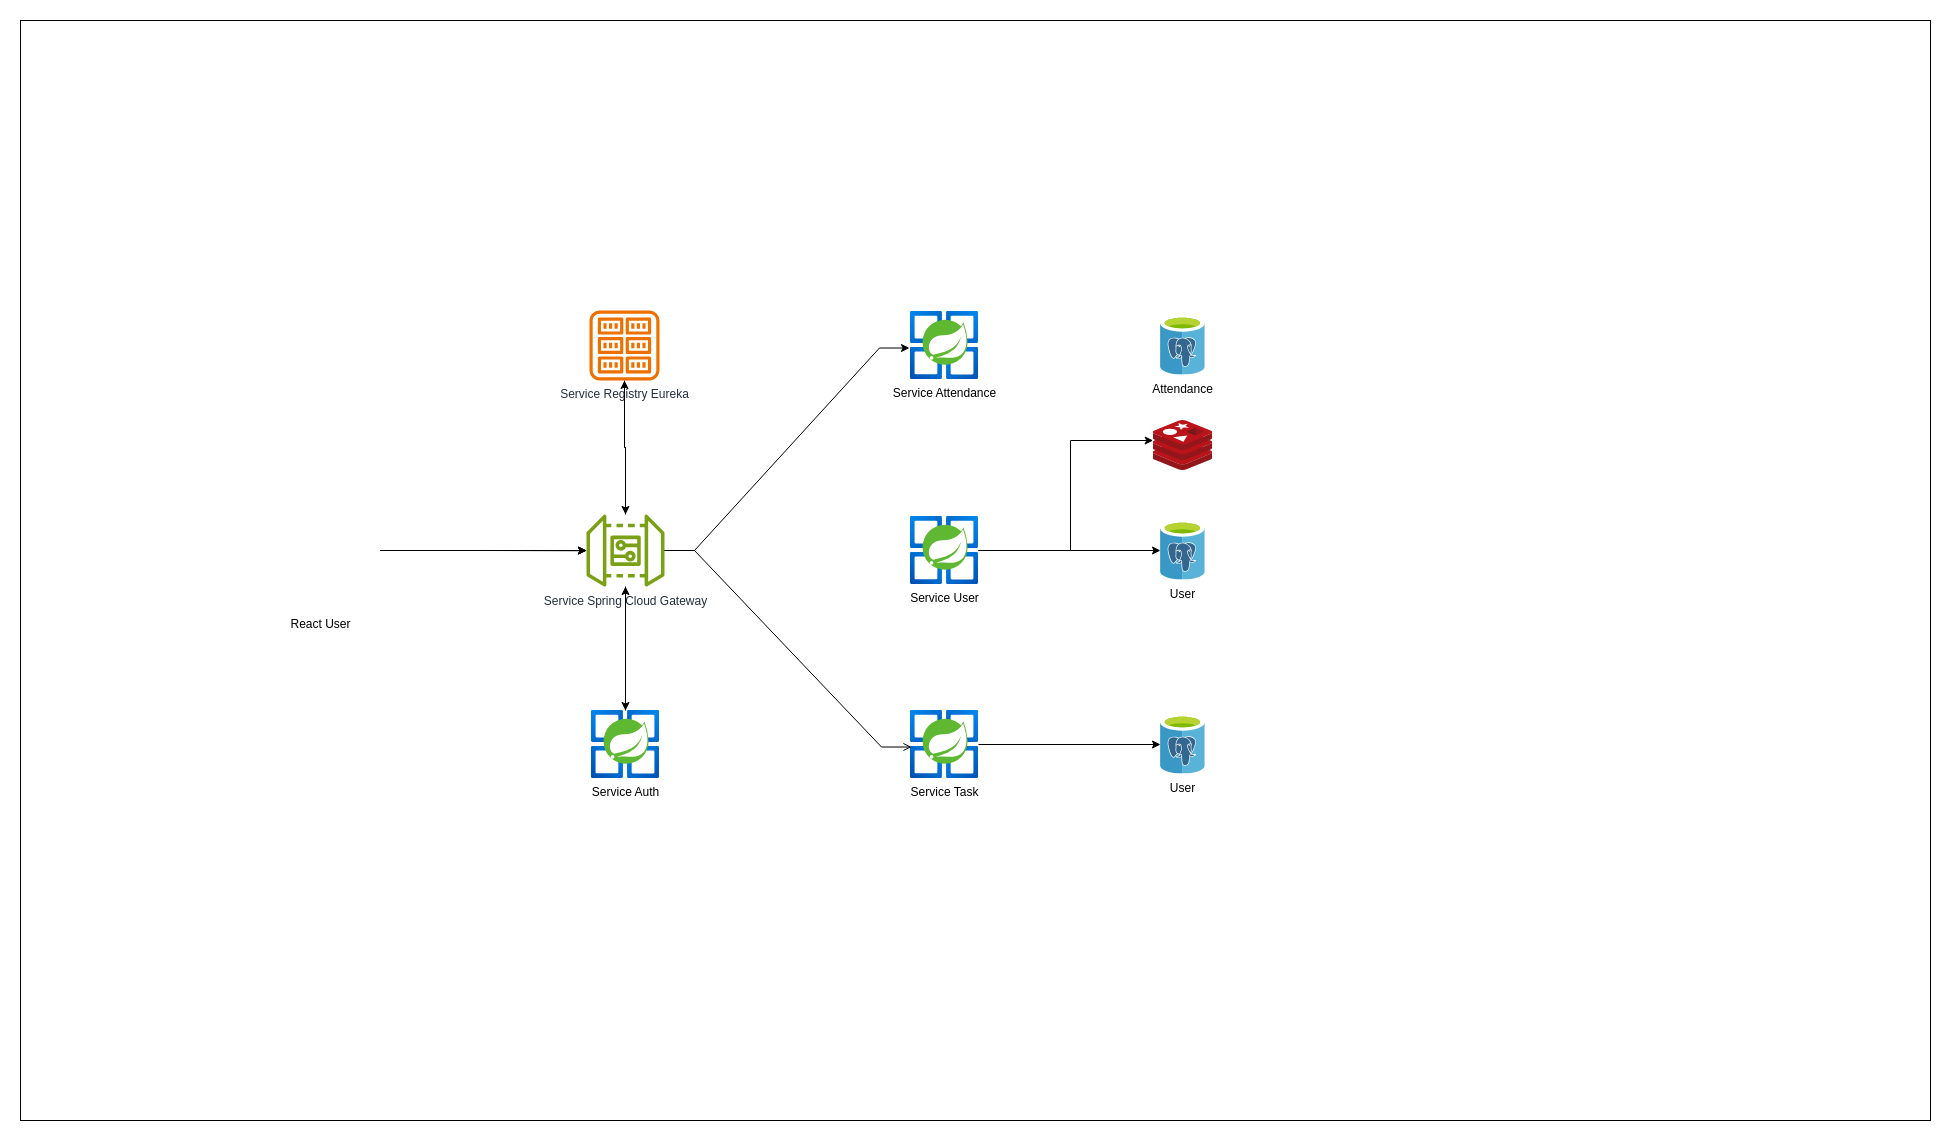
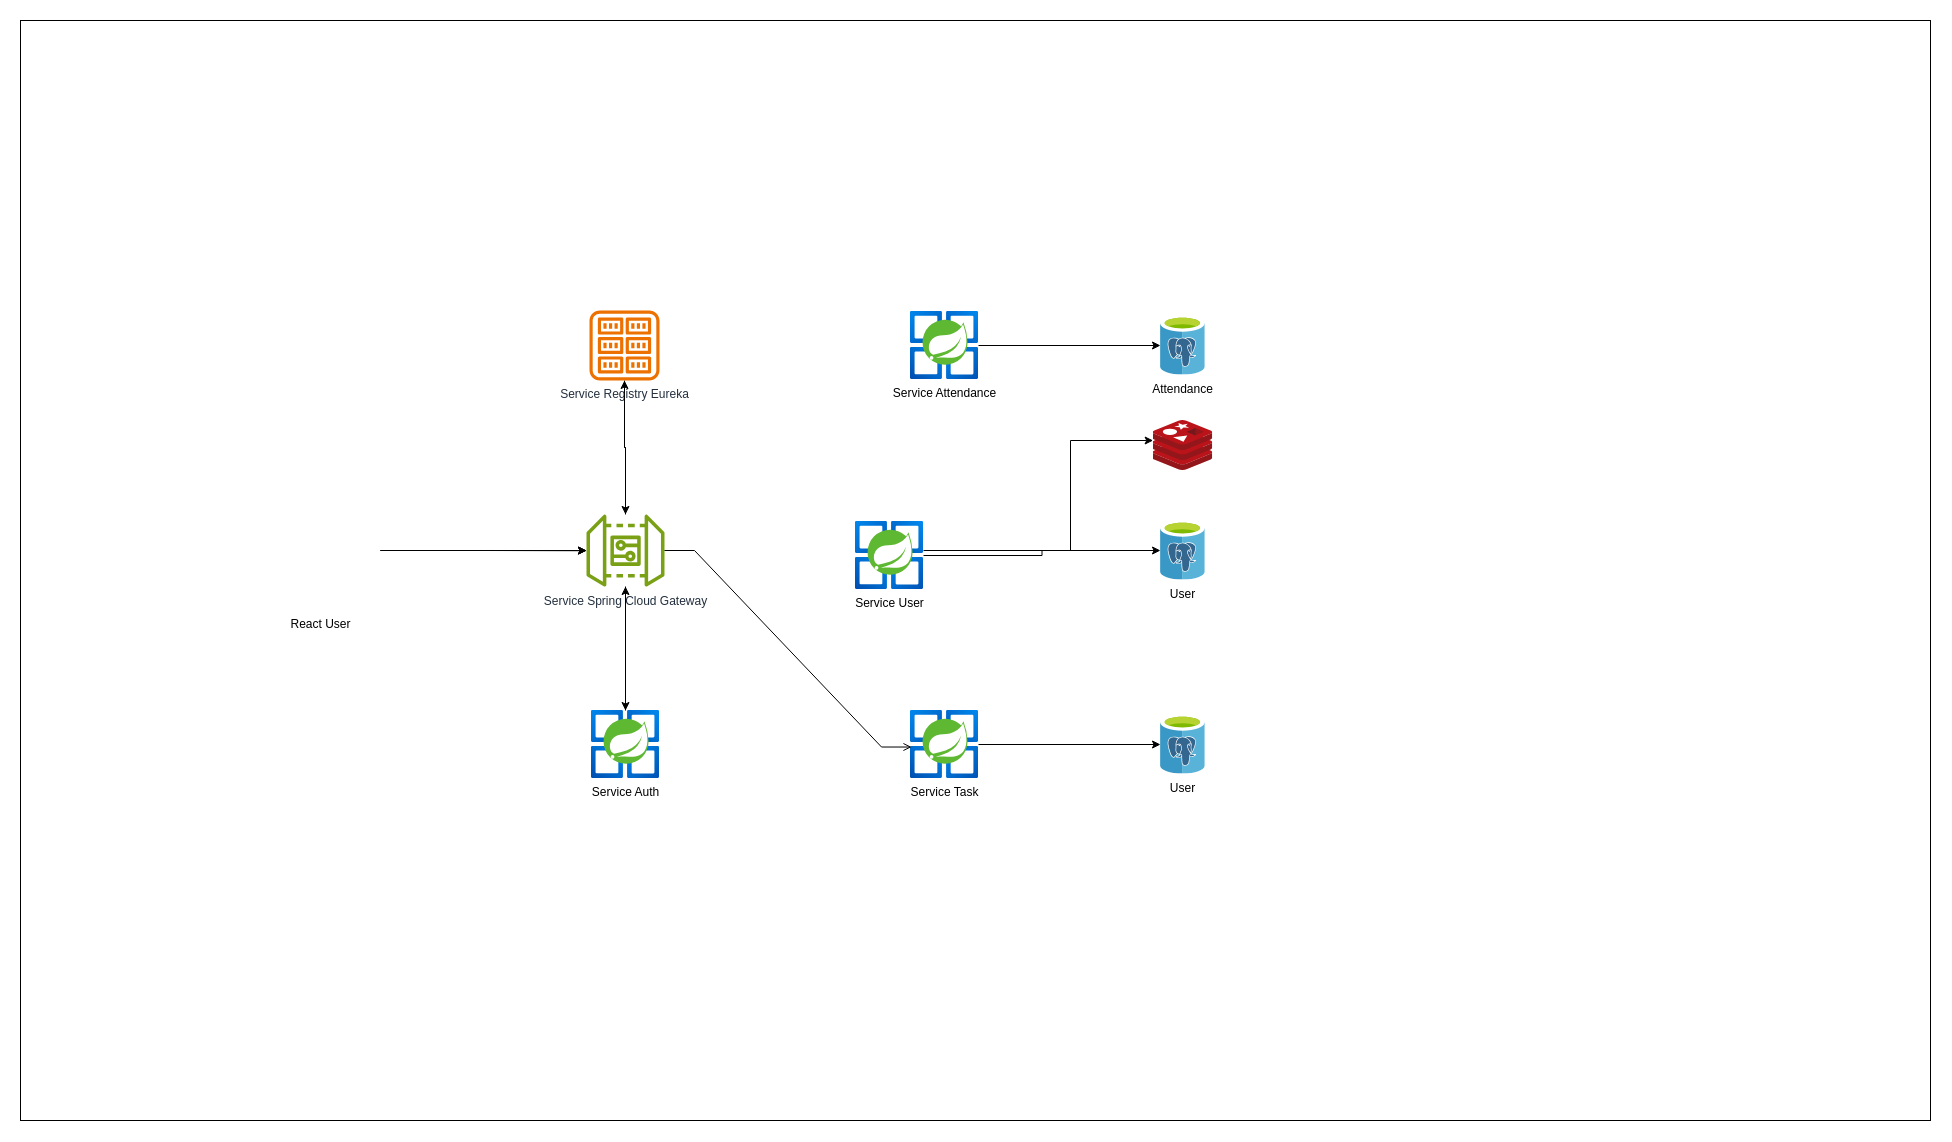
+ <mxCell id="22" style="edgeStyle=orthogonalEdgeStyle;rounded=0;orthogonalLoop=1;jettySize=auto;html=1;" edge="1" parent="1" source="23" target="24"><mxGeometry relative="1" as="geometry" /></mxCell>
- <mxCell id="25" style="edgeStyle=entityRelationEdgeStyle;rounded=0;orthogonalLoop=1;jettySize=auto;html=1;entryX=-0.015;entryY=0.537;entryDx=0;entryDy=0;entryPerimeter=0;" edge="1" parent="1" source="11" target="23"><mxGeometry relative="1" as="geometry" /></mxCell>
- <mxCell id="16" value="Service User&lt;div&gt;&lt;br&gt;&lt;/div&gt;" style="image;aspect=fixed;html=1;points=[];align=center;fontSize=12;image=img/lib/azure2/compute/Azure_Spring_Cloud.svg;" vertex="1" parent="1"><mxGeometry x="910" y="516" width="68" height="68" as="geometry" /></mxCell>
+ <mxCell id="16" value="Service User&lt;div&gt;&lt;br&gt;&lt;/div&gt;" style="image;aspect=fixed;html=1;points=[];align=center;fontSize=12;image=img/lib/azure2/compute/Azure_Spring_Cloud.svg;" vertex="1" parent="1"><mxGeometry x="855" y="521" width="68" height="68" as="geometry" /></mxCell>
